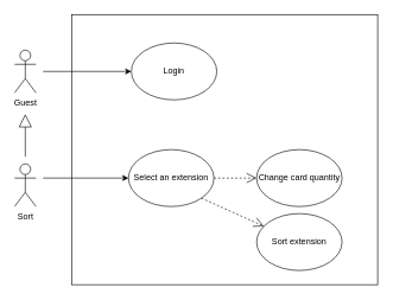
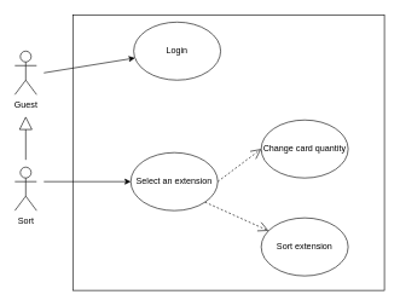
- <mxCell id="5" value="Login" style="ellipse;whiteSpace=wrap;html=1;" parent="1" vertex="1"><mxGeometry x="184" y="60" width="120" height="80" as="geometry" /></mxCell>
+ <mxCell id="5" value="Login" style="ellipse;whiteSpace=wrap;html=1;" parent="1" vertex="1"><mxGeometry x="184" y="30" width="120" height="80" as="geometry" /></mxCell>
- <mxCell id="10" value="Change card quantity" style="ellipse;whiteSpace=wrap;html=1;" parent="1" vertex="1"><mxGeometry x="360" y="210" width="120" height="80" as="geometry" /></mxCell>
+ <mxCell id="10" value="Change card quantity" style="ellipse;whiteSpace=wrap;html=1;" parent="1" vertex="1"><mxGeometry x="360" y="165" width="120" height="80" as="geometry" /></mxCell>
